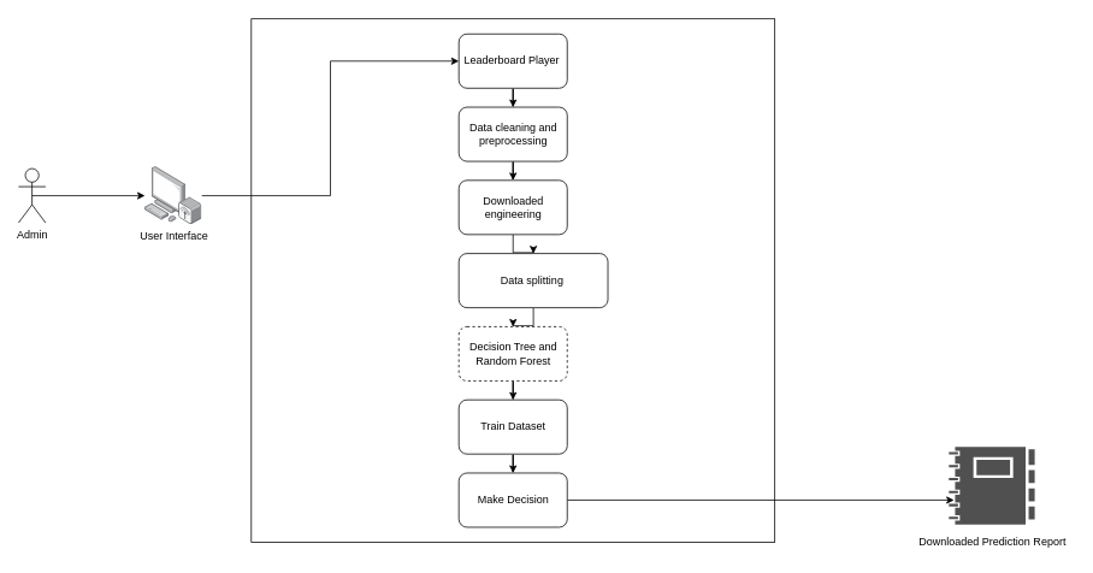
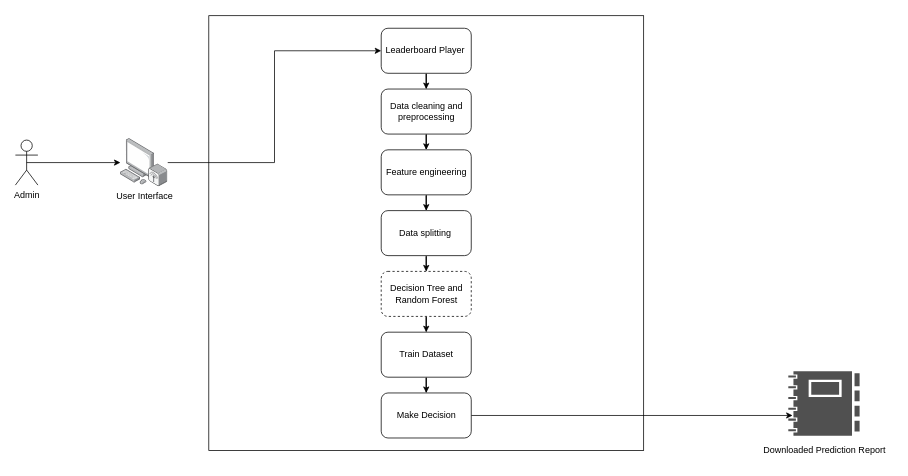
- <mxCell id="11" value="Downloaded engineering" style="rounded=1;whiteSpace=wrap;html=1;" vertex="1" parent="1"><mxGeometry x="507.5" y="199" width="120" height="60" as="geometry" /></mxCell>
+ <mxCell id="11" value="Feature engineering" style="rounded=1;whiteSpace=wrap;html=1;" vertex="1" parent="1"><mxGeometry x="507.5" y="199" width="120" height="60" as="geometry" /></mxCell>
- <mxCell id="13" value="Data splitting&amp;nbsp;" style="rounded=1;whiteSpace=wrap;html=1;" vertex="1" parent="1"><mxGeometry x="507.5" y="280" width="165" height="60" as="geometry" /></mxCell>
+ <mxCell id="13" value="Data splitting&amp;nbsp;" style="rounded=1;whiteSpace=wrap;html=1;" vertex="1" parent="1"><mxGeometry x="507.5" y="280" width="120" height="60" as="geometry" /></mxCell>
